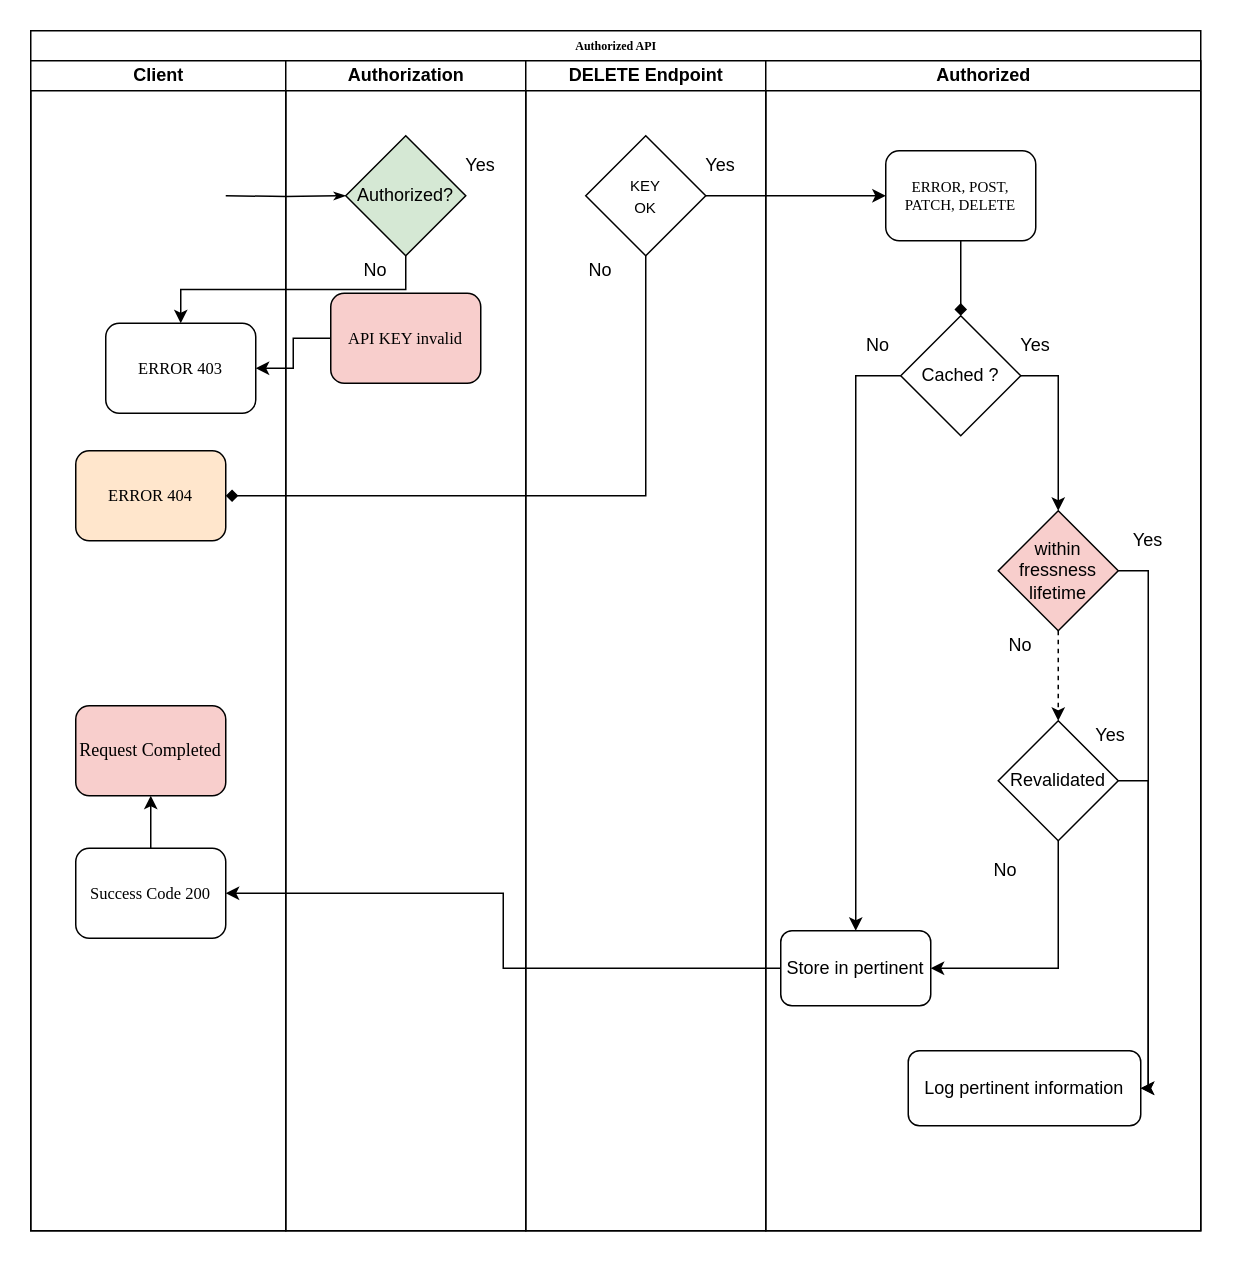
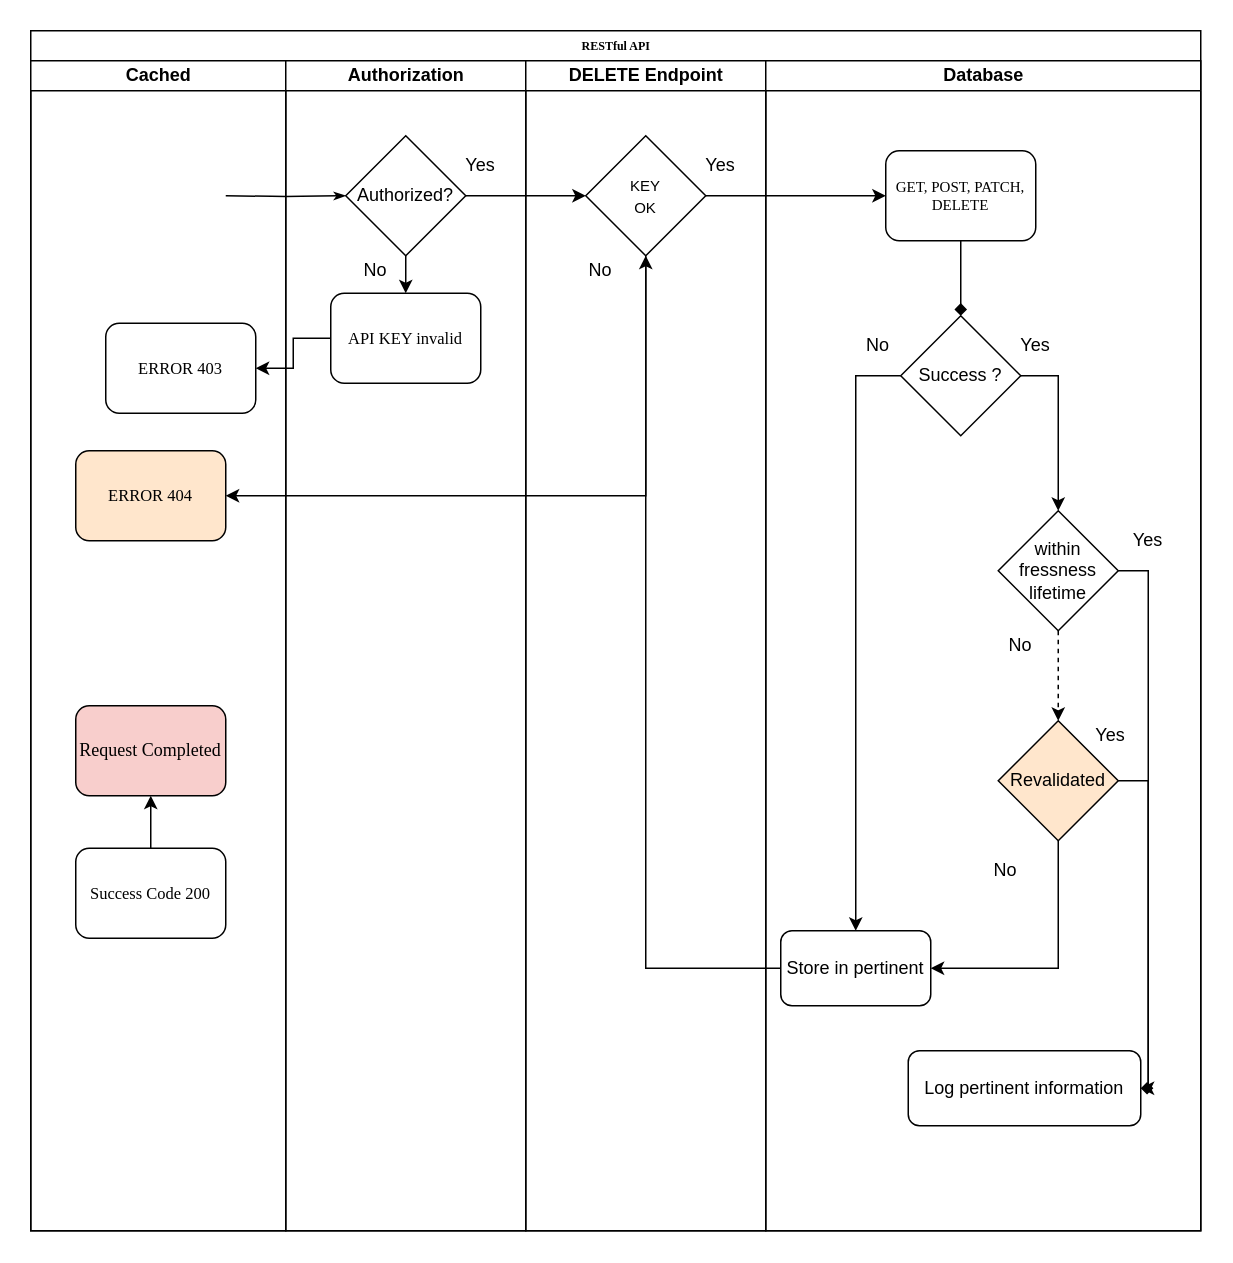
- <mxCell id="2" value="Authorized API" style="swimlane;html=1;childLayout=stackLayout;startSize=20;rounded=0;shadow=0;labelBackgroundColor=none;strokeWidth=1;fontFamily=Verdana;fontSize=8;align=center;" parent="1" vertex="1"><mxGeometry x="20" y="20" width="780" height="800" as="geometry" /></mxCell>
+ <mxCell id="2" value="RESTful API" style="swimlane;html=1;childLayout=stackLayout;startSize=20;rounded=0;shadow=0;labelBackgroundColor=none;strokeWidth=1;fontFamily=Verdana;fontSize=8;align=center;" parent="1" vertex="1"><mxGeometry x="20" y="20" width="780" height="800" as="geometry" /></mxCell>
- <mxCell id="3" value="Client" style="swimlane;html=1;startSize=20;" parent="2" vertex="1"><mxGeometry y="20" width="170" height="780" as="geometry" /></mxCell>
+ <mxCell id="3" value="Cached" style="swimlane;html=1;startSize=20;" parent="2" vertex="1"><mxGeometry y="20" width="170" height="780" as="geometry" /></mxCell>
- <mxCell id="20" value="Authorized" style="swimlane;html=1;startSize=20;" parent="2" vertex="1"><mxGeometry x="490" y="20" width="290" height="780" as="geometry" /></mxCell>
+ <mxCell id="20" value="Database" style="swimlane;html=1;startSize=20;" parent="2" vertex="1"><mxGeometry x="490" y="20" width="290" height="780" as="geometry" /></mxCell>
- <mxCell id="12" value="Authorized?" style="rhombus;whiteSpace=wrap;html=1;fillColor=#d5e8d4;" vertex="1" parent="10"><mxGeometry x="40" y="50" width="80" height="80" as="geometry" /></mxCell>
+ <mxCell id="12" value="Authorized?" style="rhombus;whiteSpace=wrap;html=1;" vertex="1" parent="10"><mxGeometry x="40" y="50" width="80" height="80" as="geometry" /></mxCell>
+ <mxCell id="40" style="edgeStyle=orthogonalEdgeStyle;rounded=0;orthogonalLoop=1;jettySize=auto;html=1;exitX=1;exitY=0.5;exitDx=0;exitDy=0;entryX=0;entryY=0.5;entryDx=0;entryDy=0;" edge="1" parent="2" source="12" target="17"><mxGeometry relative="1" as="geometry" /></mxCell>
- <mxCell id="25" value="&lt;font style=&quot;font-size: 10px&quot;&gt;ERROR, POST, PATCH, DELETE&lt;/font&gt;" style="rounded=1;whiteSpace=wrap;html=1;shadow=0;labelBackgroundColor=none;strokeWidth=1;fontFamily=Verdana;fontSize=8;align=center;" vertex="1" parent="20"><mxGeometry x="80" y="60" width="100" height="60" as="geometry" /></mxCell>
+ <mxCell id="25" value="&lt;font style=&quot;font-size: 10px&quot;&gt;GET, POST, PATCH, DELETE&lt;/font&gt;" style="rounded=1;whiteSpace=wrap;html=1;shadow=0;labelBackgroundColor=none;strokeWidth=1;fontFamily=Verdana;fontSize=8;align=center;" vertex="1" parent="20"><mxGeometry x="80" y="60" width="100" height="60" as="geometry" /></mxCell>
- <mxCell id="11" style="edgeStyle=orthogonalEdgeStyle;rounded=0;orthogonalLoop=1;jettySize=auto;html=1;exitX=0.5;exitY=1;exitDx=0;exitDy=0;" edge="1" parent="10" source="12" target="4"><mxGeometry relative="1" as="geometry" /></mxCell>
+ <mxCell id="11" style="edgeStyle=orthogonalEdgeStyle;rounded=0;orthogonalLoop=1;jettySize=auto;html=1;exitX=0.5;exitY=1;exitDx=0;exitDy=0;entryX=0.5;entryY=0;entryDx=0;entryDy=0;" edge="1" parent="10" source="12" target="13"><mxGeometry relative="1" as="geometry" /></mxCell>
- <mxCell id="13" value="&lt;font style=&quot;font-size: 11px&quot;&gt;API KEY invalid&lt;/font&gt;" style="rounded=1;whiteSpace=wrap;html=1;shadow=0;labelBackgroundColor=none;strokeWidth=1;fontFamily=Verdana;fontSize=8;align=center;fillColor=#f8cecc;" vertex="1" parent="10"><mxGeometry x="30" y="155" width="100" height="60" as="geometry" /></mxCell>
+ <mxCell id="13" value="&lt;font style=&quot;font-size: 11px&quot;&gt;API KEY invalid&lt;/font&gt;" style="rounded=1;whiteSpace=wrap;html=1;shadow=0;labelBackgroundColor=none;strokeWidth=1;fontFamily=Verdana;fontSize=8;align=center;" vertex="1" parent="10"><mxGeometry x="30" y="155" width="100" height="60" as="geometry" /></mxCell>
- <mxCell id="23" value="Cached ?" style="rhombus;whiteSpace=wrap;html=1;" vertex="1" parent="20"><mxGeometry x="90" y="170" width="80" height="80" as="geometry" /></mxCell>
+ <mxCell id="23" value="Success ?" style="rhombus;whiteSpace=wrap;html=1;" vertex="1" parent="20"><mxGeometry x="90" y="170" width="80" height="80" as="geometry" /></mxCell>
- <mxCell id="42" style="edgeStyle=orthogonalEdgeStyle;rounded=0;orthogonalLoop=1;jettySize=auto;html=1;exitX=0.5;exitY=1;exitDx=0;exitDy=0;entryX=1;entryY=0.5;entryDx=0;entryDy=0;endArrow=diamond;" edge="1" parent="2" source="17" target="7"><mxGeometry relative="1" as="geometry" /></mxCell>
+ <mxCell id="42" style="edgeStyle=orthogonalEdgeStyle;rounded=0;orthogonalLoop=1;jettySize=auto;html=1;exitX=0.5;exitY=1;exitDx=0;exitDy=0;entryX=1;entryY=0.5;entryDx=0;entryDy=0;" edge="1" parent="2" source="17" target="7"><mxGeometry relative="1" as="geometry" /></mxCell>
- <mxCell id="28" value="within fressness lifetime" style="rhombus;whiteSpace=wrap;html=1;fillColor=#f8cecc;" vertex="1" parent="20"><mxGeometry x="155" y="300" width="80" height="80" as="geometry" /></mxCell>
+ <mxCell id="28" value="within fressness lifetime" style="rhombus;whiteSpace=wrap;html=1;" vertex="1" parent="20"><mxGeometry x="155" y="300" width="80" height="80" as="geometry" /></mxCell>
- <mxCell id="32" value="Revalidated" style="rhombus;whiteSpace=wrap;html=1;" vertex="1" parent="20"><mxGeometry x="155" y="440" width="80" height="80" as="geometry" /></mxCell>
+ <mxCell id="32" value="Revalidated" style="rhombus;whiteSpace=wrap;html=1;fillColor=#ffe6cc;" vertex="1" parent="20"><mxGeometry x="155" y="440" width="80" height="80" as="geometry" /></mxCell>
- <mxCell id="31" style="edgeStyle=orthogonalEdgeStyle;rounded=0;orthogonalLoop=1;jettySize=auto;html=1;exitX=1;exitY=0.5;exitDx=0;exitDy=0;entryX=1;entryY=0.5;entryDx=0;entryDy=0;" edge="1" parent="20" source="32" target="33"><mxGeometry relative="1" as="geometry" /></mxCell>
+ <mxCell id="31" style="edgeStyle=orthogonalEdgeStyle;rounded=0;orthogonalLoop=1;jettySize=auto;html=1;exitX=1;exitY=0.5;exitDx=0;exitDy=0;entryX=1;entryY=0.5;entryDx=0;entryDy=0;endArrow=diamond;" edge="1" parent="20" source="32" target="33"><mxGeometry relative="1" as="geometry" /></mxCell>
- <mxCell id="44" style="edgeStyle=orthogonalEdgeStyle;rounded=0;orthogonalLoop=1;jettySize=auto;html=1;exitX=0;exitY=0.5;exitDx=0;exitDy=0;entryX=1;entryY=0.5;entryDx=0;entryDy=0;" edge="1" parent="2" source="29" target="6"><mxGeometry relative="1" as="geometry" /></mxCell>
+ <mxCell id="44" style="edgeStyle=orthogonalEdgeStyle;rounded=0;orthogonalLoop=1;jettySize=auto;html=1;exitX=0;exitY=0.5;exitDx=0;exitDy=0;" edge="1" parent="2" source="29" target="17"><mxGeometry relative="1" as="geometry" /></mxCell>
